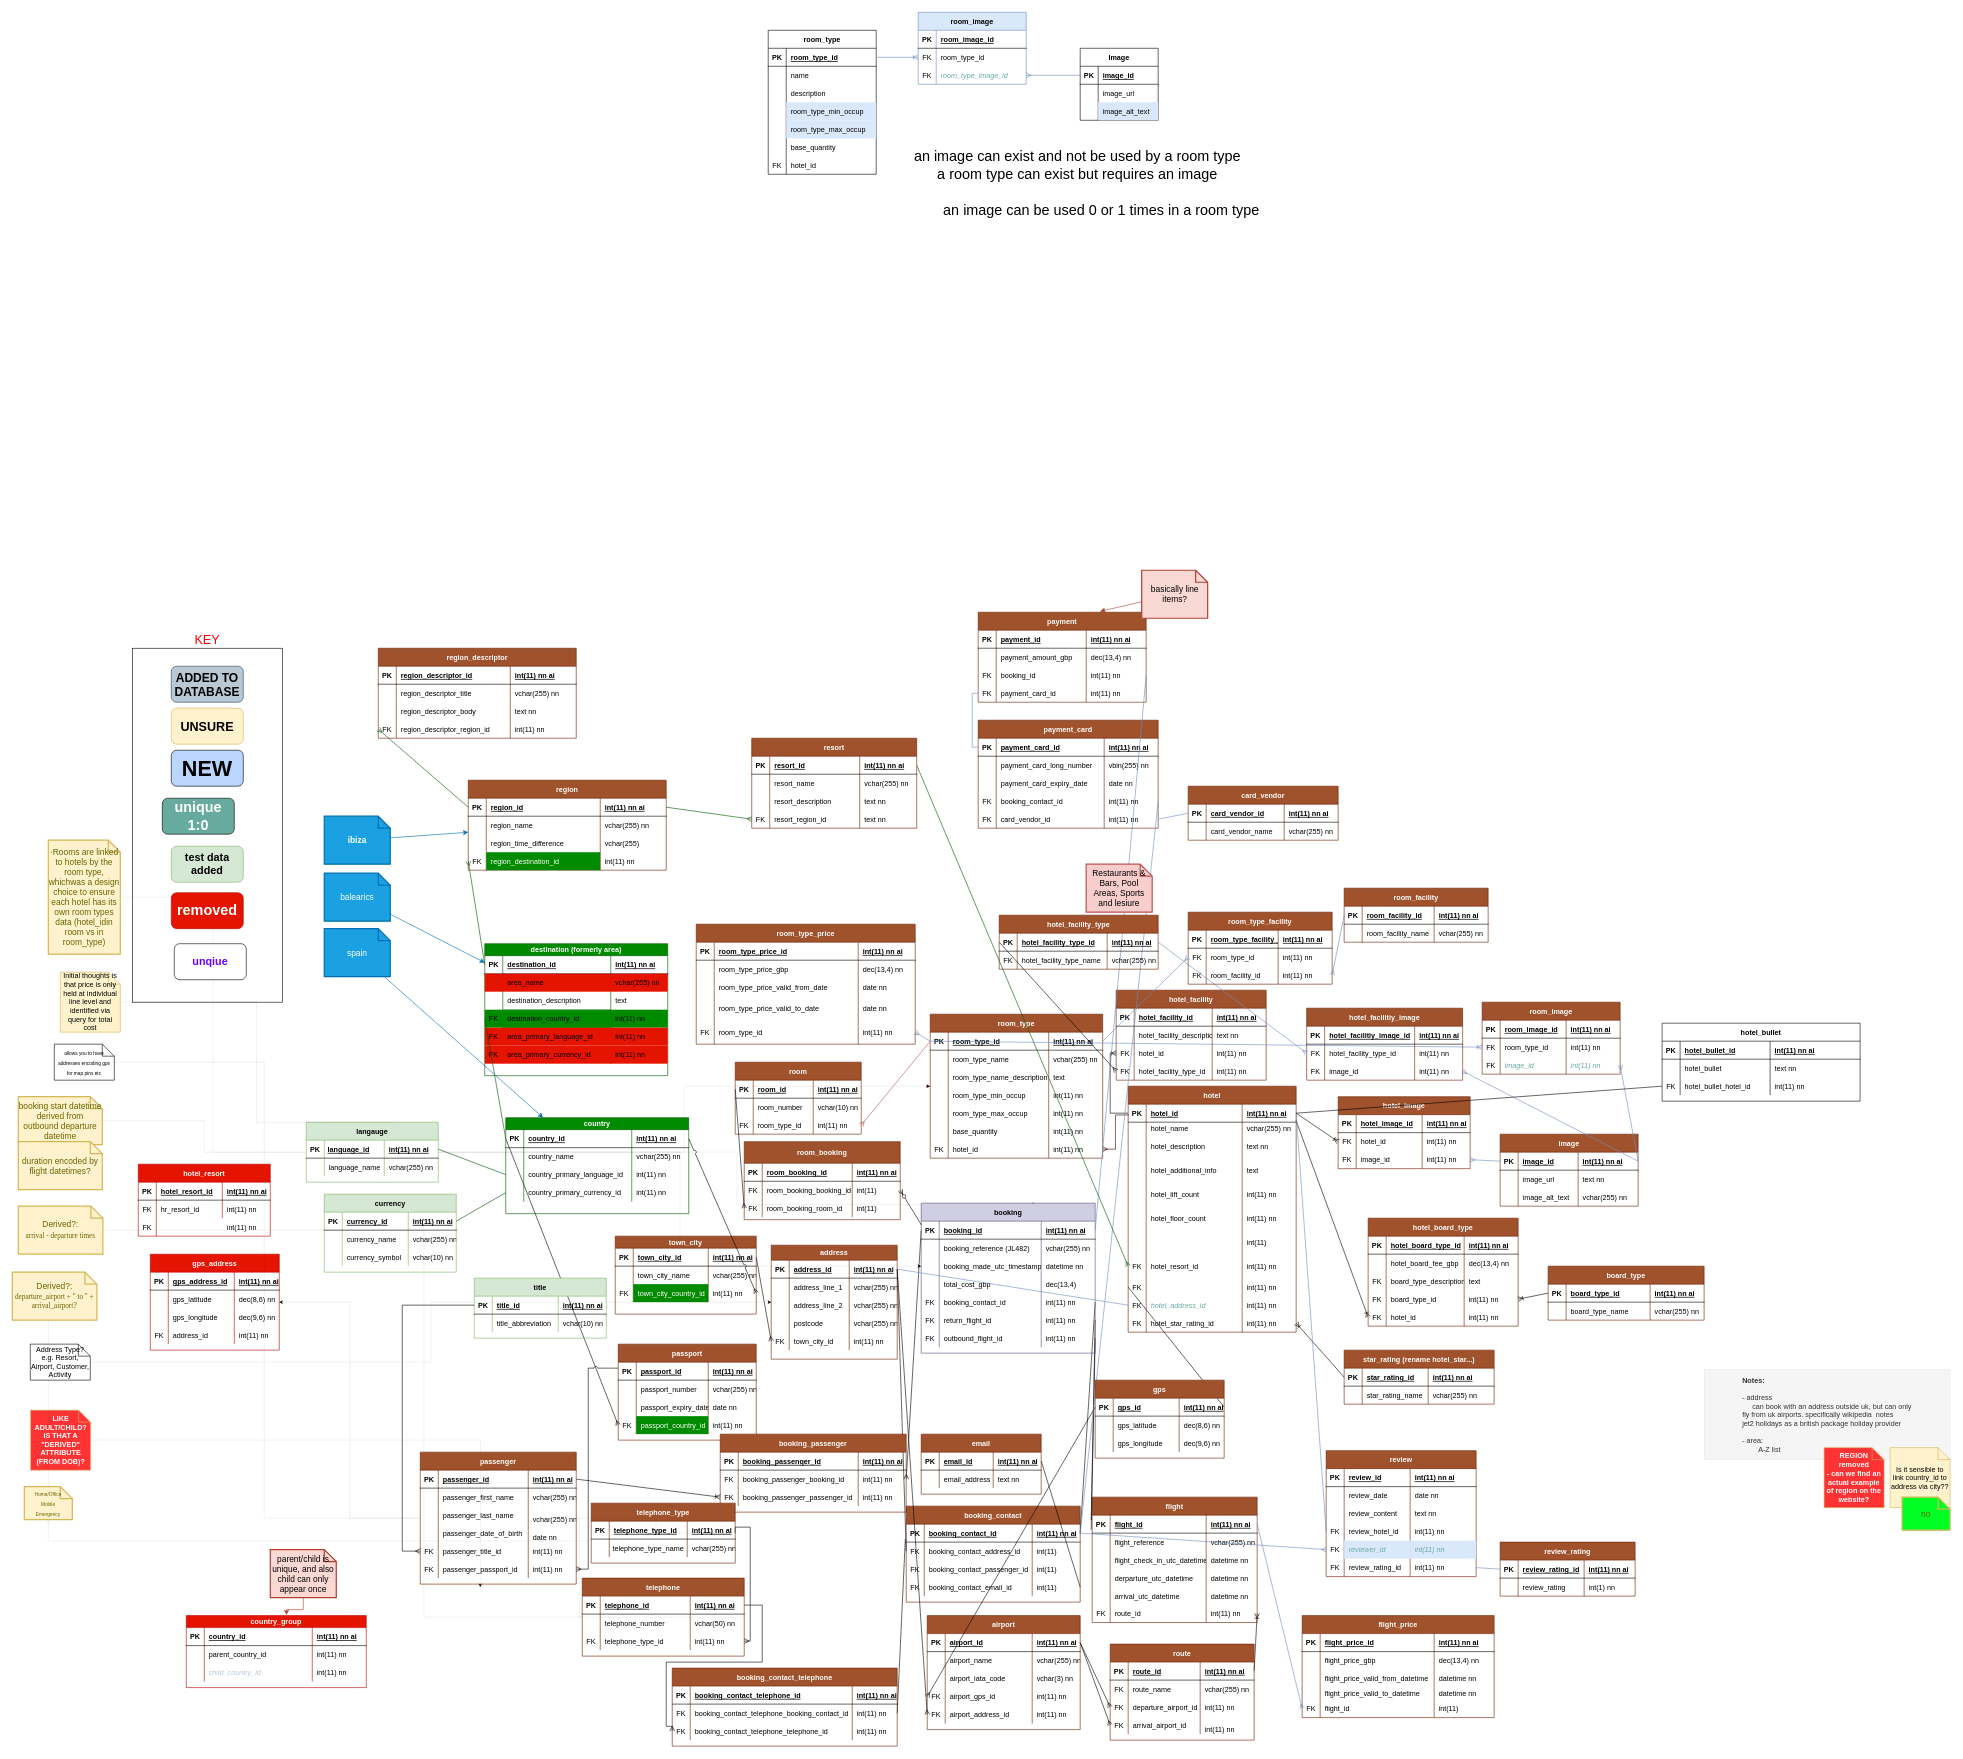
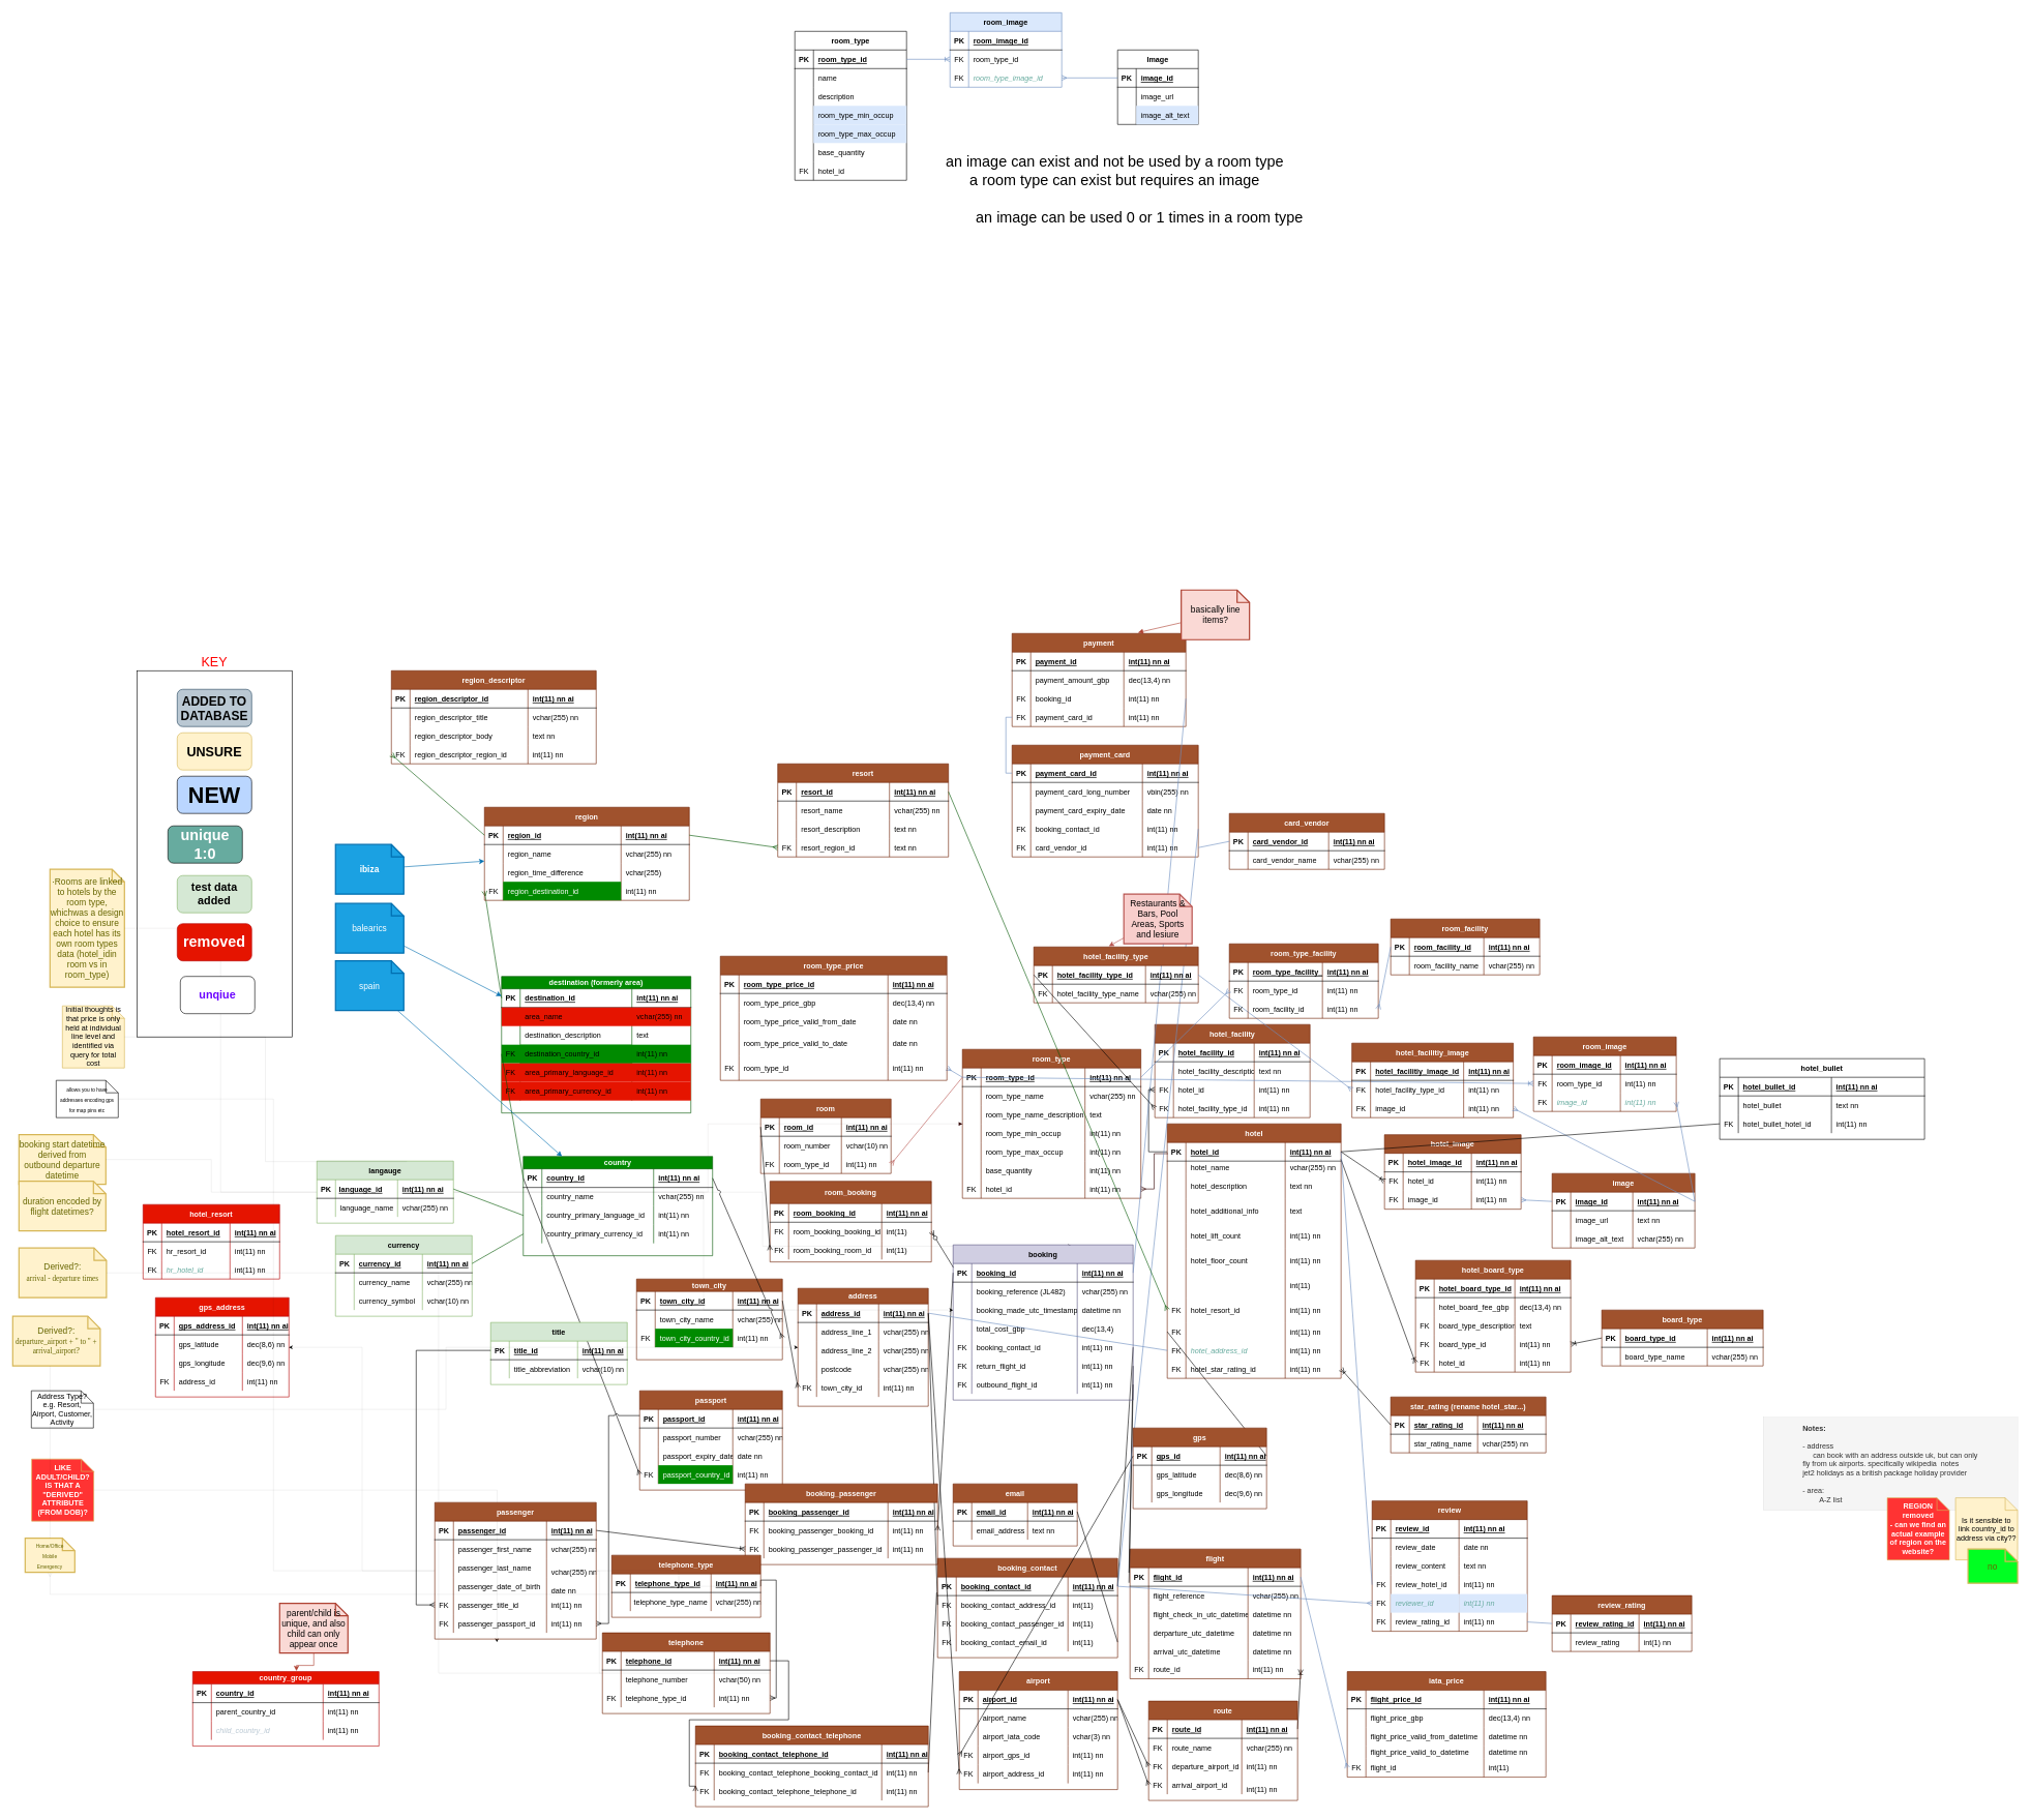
+ <mxCell id="726" style="edgeStyle=none;rounded=0;orthogonalLoop=1;jettySize=auto;html=1;entryX=0.456;entryY=-0.012;entryDx=0;entryDy=0;entryPerimeter=0;fillColor=#f8cecc;strokeColor=#b85450;" parent="1" source="727" target="717" edge="1"><mxGeometry relative="1" as="geometry" /></mxCell>
+ <mxCell id="831" value="hr_hotel_id" style="shape=partialRectangle;overflow=hidden;connectable=0;fillColor=none;top=0;left=0;bottom=0;right=0;align=left;spacingLeft=6;fontStyle=2;fontColor=#67AB9F;" parent="829" vertex="1"><mxGeometry x="30" width="110" height="30" as="geometry"><mxRectangle width="110" height="30" as="alternateBounds" /></mxGeometry></mxCell>
- <mxCell id="614" value="flight_price" style="shape=table;startSize=30;container=1;collapsible=1;childLayout=tableLayout;fixedRows=1;rowLines=0;fontStyle=1;align=center;resizeLast=1;fillColor=#a0522d;strokeColor=#6D1F00;fontColor=#ffffff;" parent="1" vertex="1"><mxGeometry x="2170" y="2692.5" width="320" height="170" as="geometry" /></mxCell>
+ <mxCell id="614" value="iata_price" style="shape=table;startSize=30;container=1;collapsible=1;childLayout=tableLayout;fixedRows=1;rowLines=0;fontStyle=1;align=center;resizeLast=1;fillColor=#a0522d;strokeColor=#6D1F00;fontColor=#ffffff;" parent="1" vertex="1"><mxGeometry x="2170" y="2692.5" width="320" height="170" as="geometry" /></mxCell>
